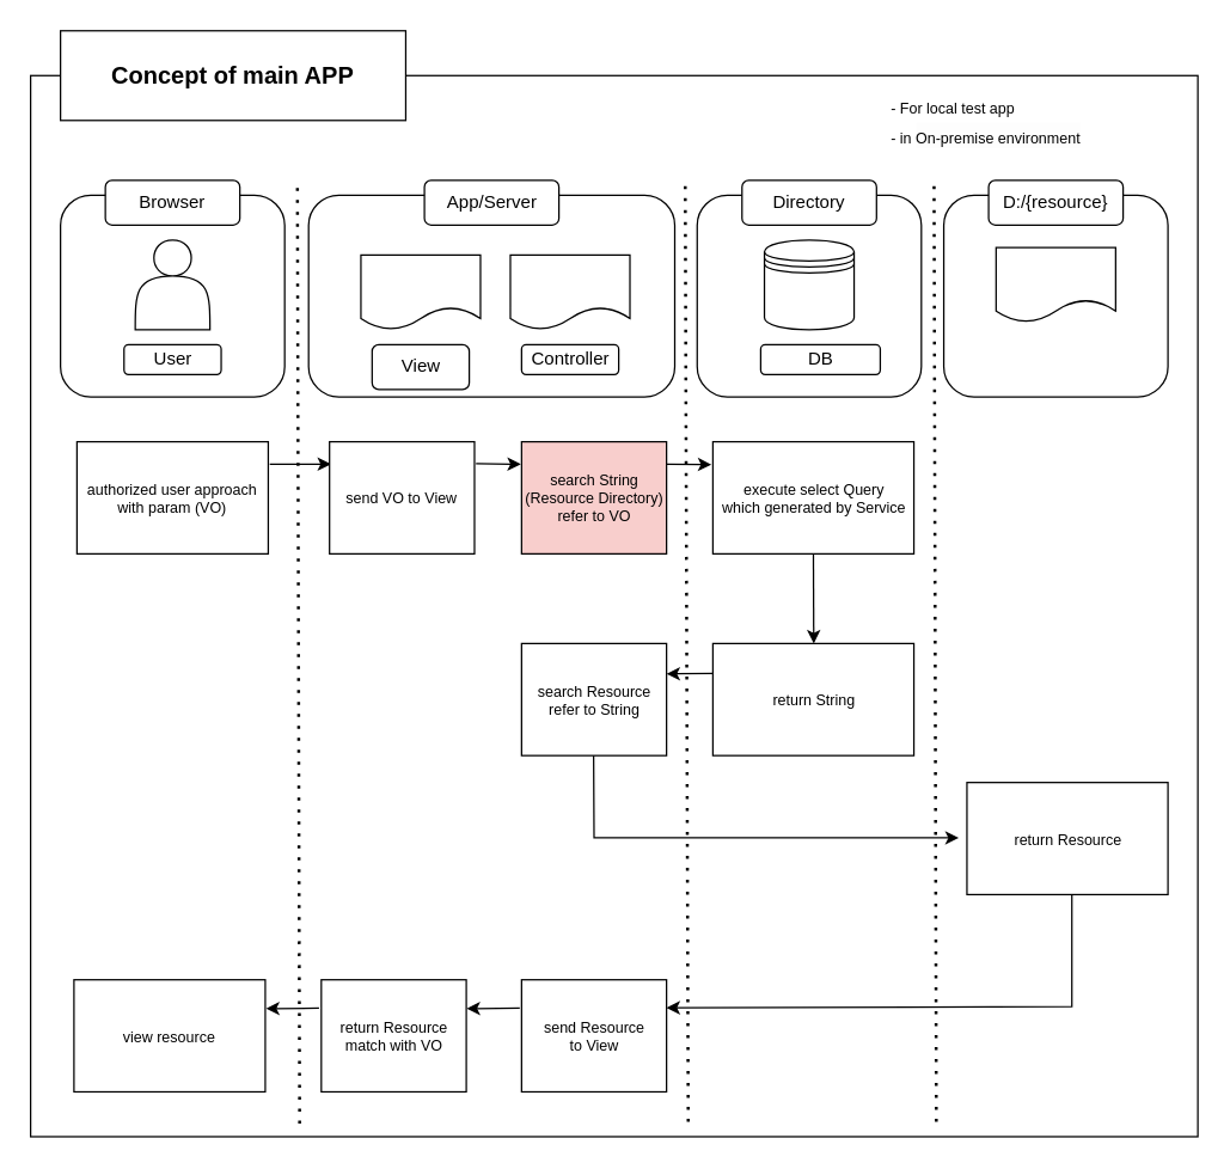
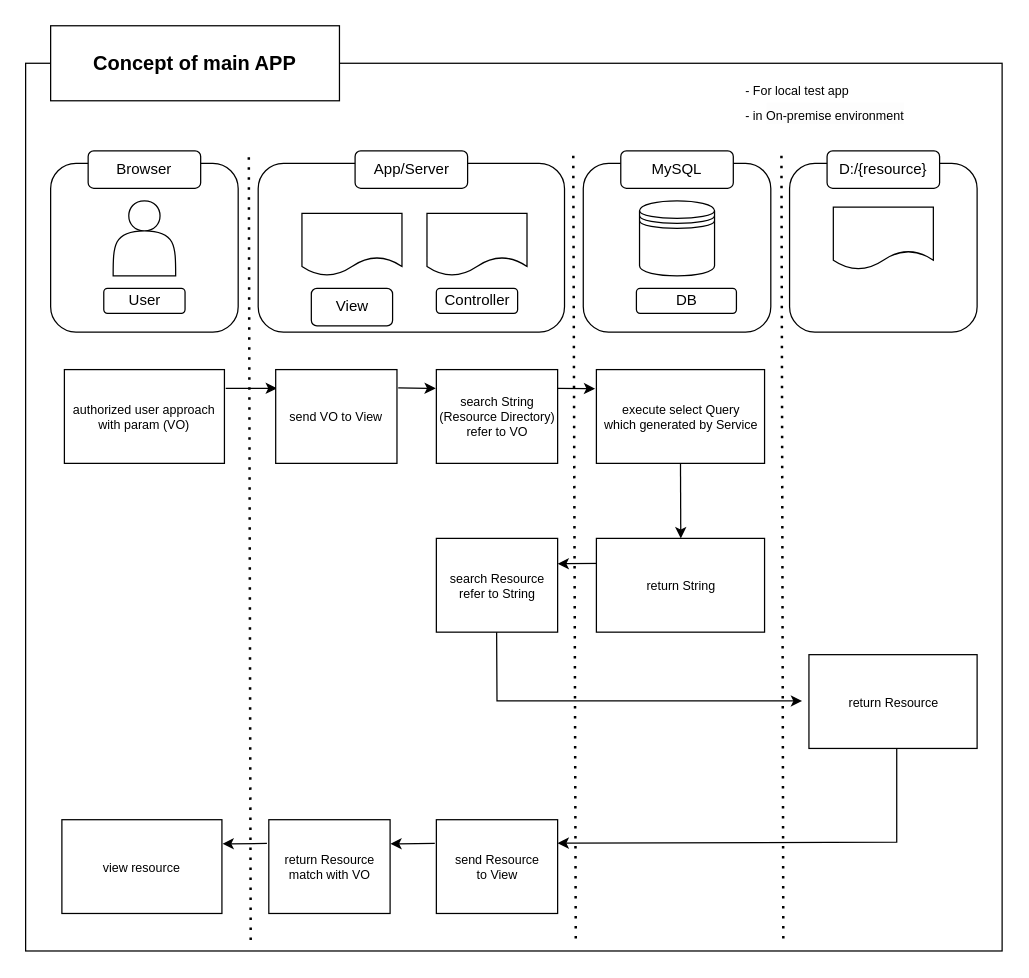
- <mxCell id="7" value="Directory" style="rounded=1;whiteSpace=wrap;html=1;" vertex="1" parent="1"><mxGeometry x="496" y="120" width="90" height="30" as="geometry" /></mxCell>
+ <mxCell id="7" value="MySQL" style="rounded=1;whiteSpace=wrap;html=1;" vertex="1" parent="1"><mxGeometry x="496" y="120" width="90" height="30" as="geometry" /></mxCell>
- <mxCell id="30" value="search String&lt;br&gt;(Resource Directory)&lt;br&gt;refer to VO" style="rounded=0;whiteSpace=wrap;html=1;fontSize=10;fillColor=#f8cecc;" vertex="1" parent="1"><mxGeometry x="348.5" y="295" width="97" height="75" as="geometry" /></mxCell>
+ <mxCell id="30" value="search String&lt;br&gt;(Resource Directory)&lt;br&gt;refer to VO" style="rounded=0;whiteSpace=wrap;html=1;fontSize=10;" vertex="1" parent="1"><mxGeometry x="348.5" y="295" width="97" height="75" as="geometry" /></mxCell>
